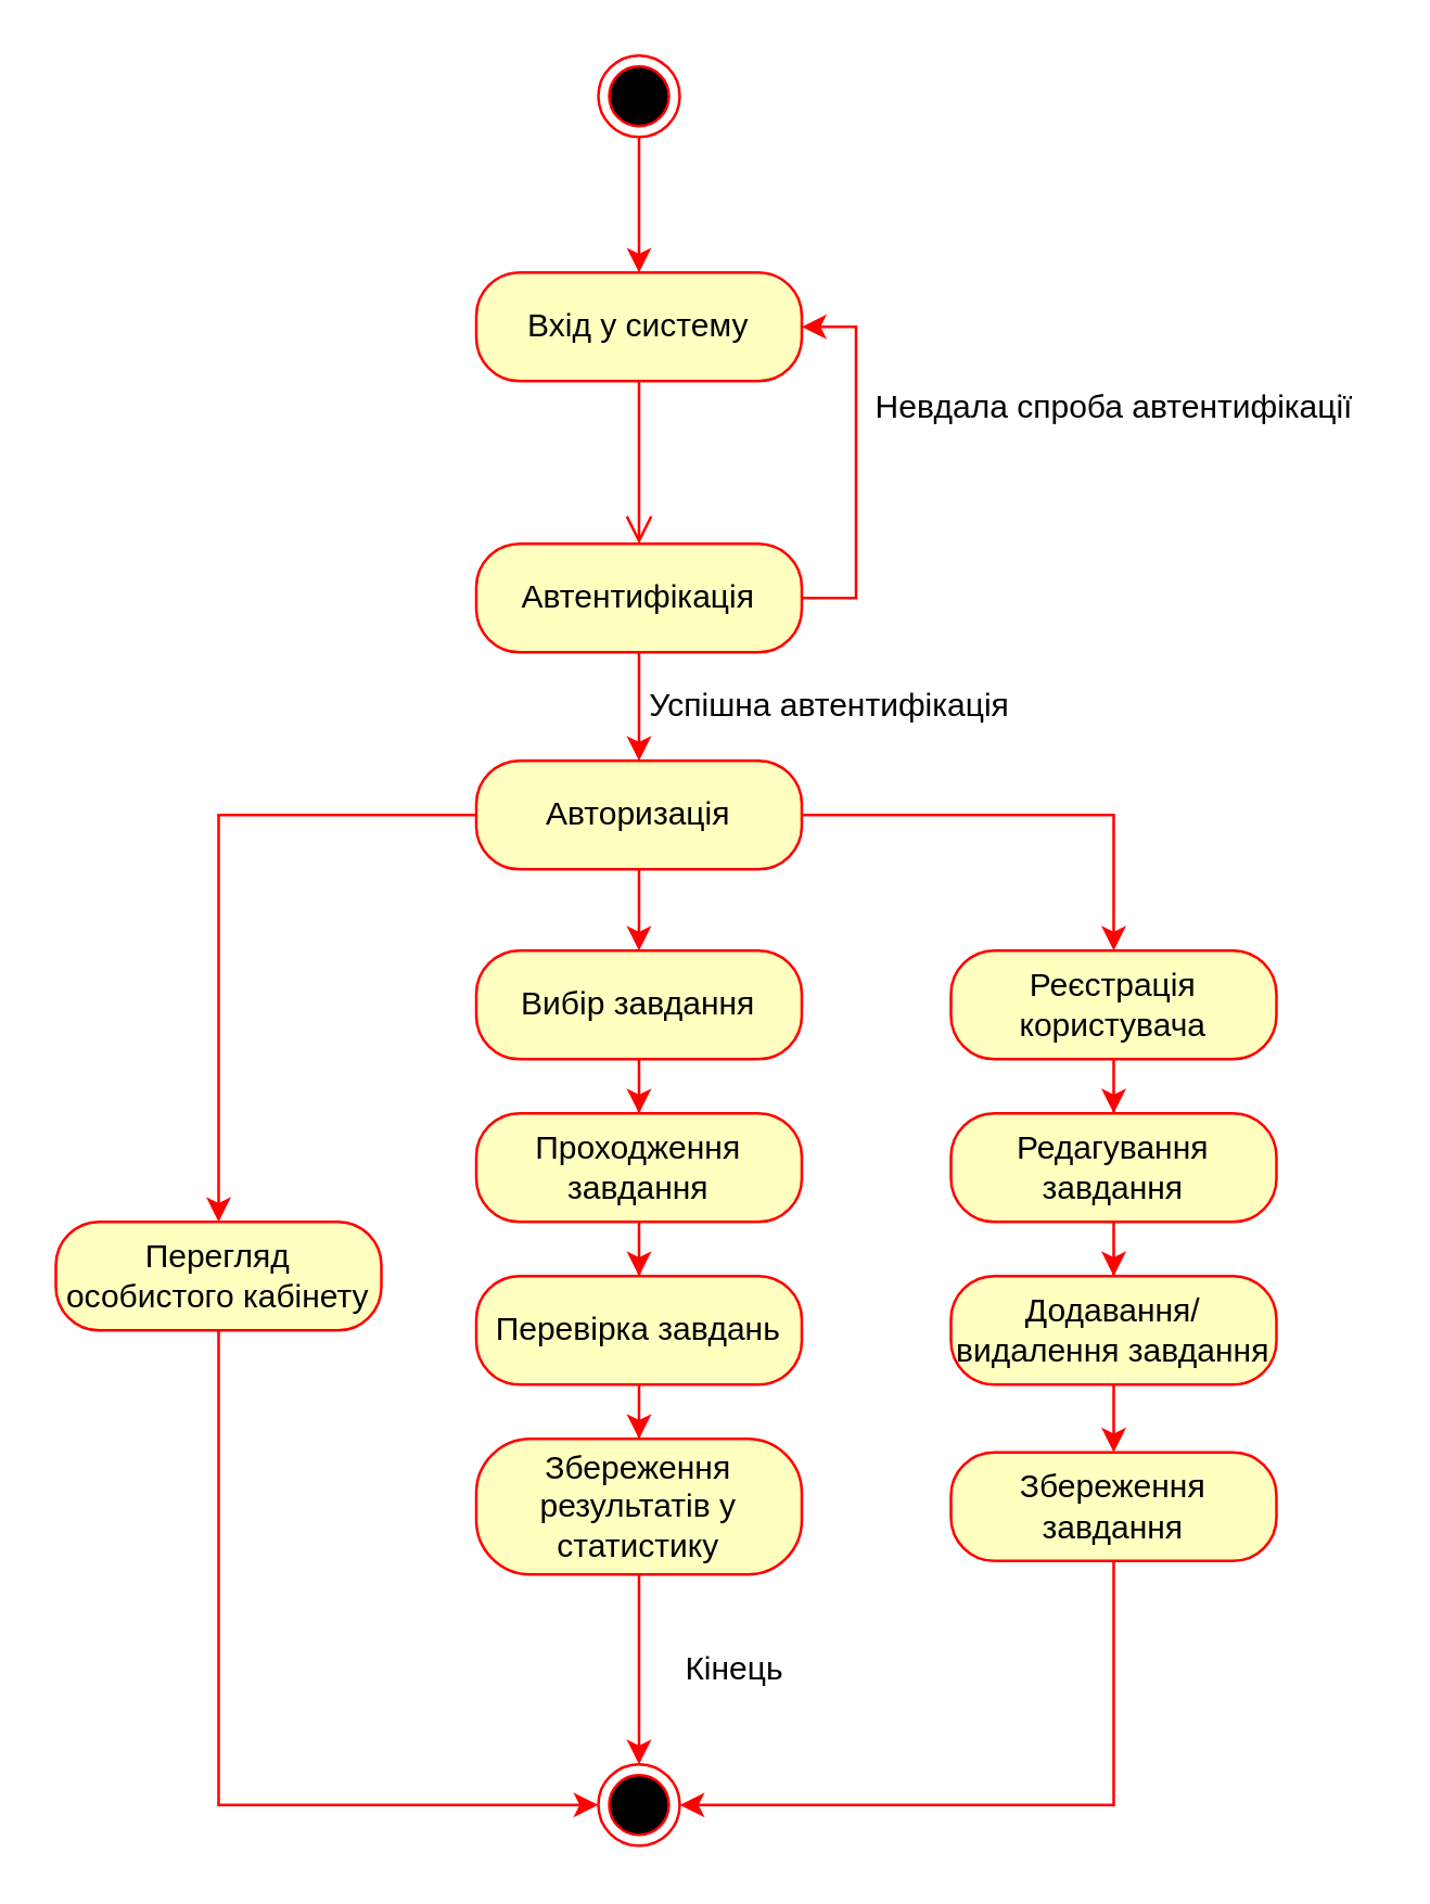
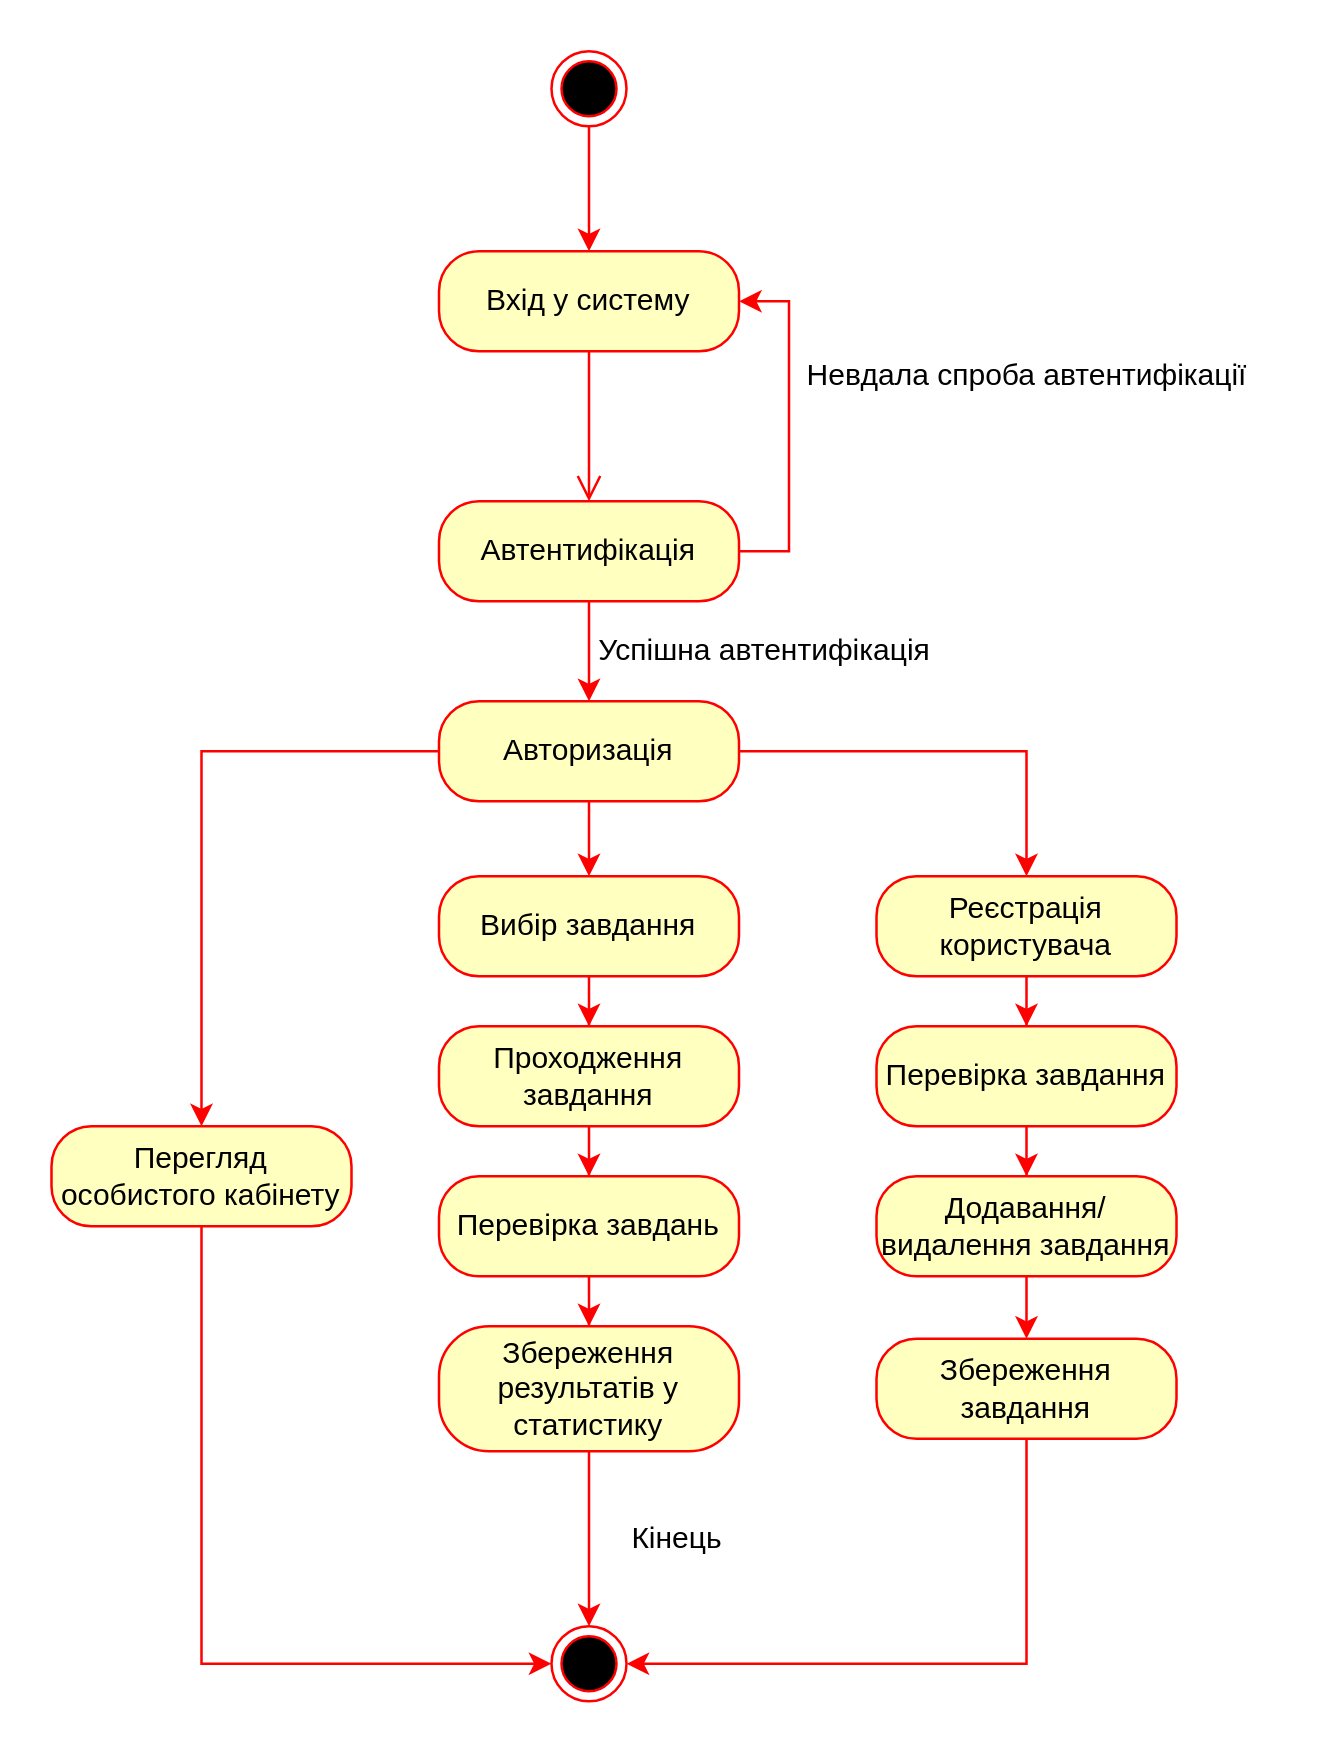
- <mxCell id="28" value="Редагування завдання" style="rounded=1;whiteSpace=wrap;html=1;arcSize=40;fontColor=#000000;fillColor=#ffffc0;strokeColor=#ff0000;" parent="1" vertex="1"><mxGeometry x="350" y="410" width="120" height="40" as="geometry" /></mxCell>
+ <mxCell id="28" value="Перевірка завдання" style="rounded=1;whiteSpace=wrap;html=1;arcSize=40;fontColor=#000000;fillColor=#ffffc0;strokeColor=#ff0000;" parent="1" vertex="1"><mxGeometry x="350" y="410" width="120" height="40" as="geometry" /></mxCell>
